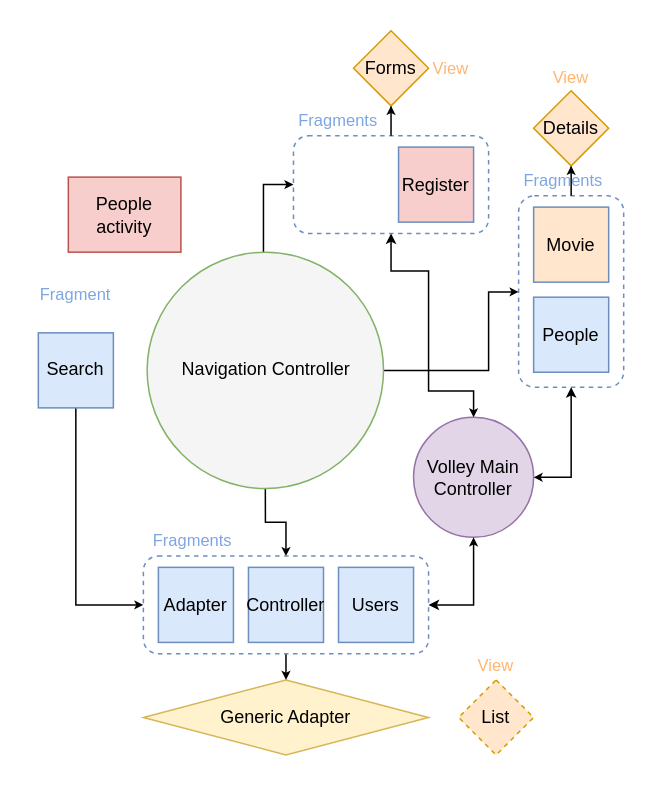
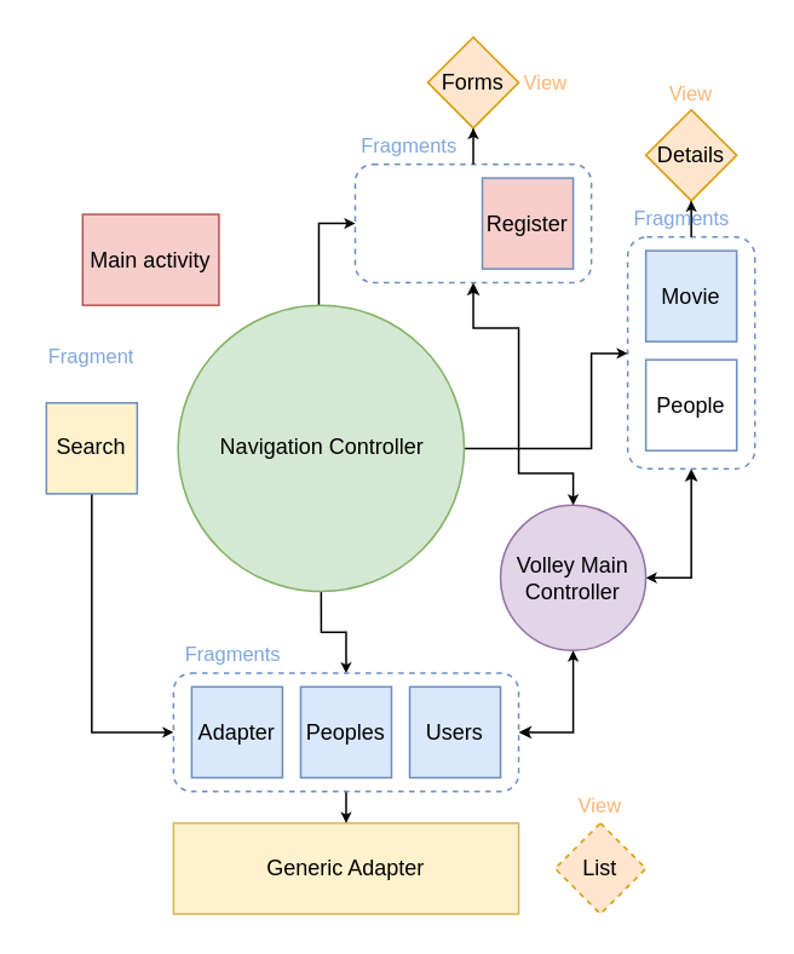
- <mxCell id="4" value="People activity" style="rounded=0;whiteSpace=wrap;html=1;fillColor=#f8cecc;strokeColor=#b85450;" vertex="1" parent="1"><mxGeometry x="45" y="117.5" width="75" height="50" as="geometry" /></mxCell>
+ <mxCell id="4" value="Main activity" style="rounded=0;whiteSpace=wrap;html=1;fillColor=#f8cecc;strokeColor=#b85450;" vertex="1" parent="1"><mxGeometry x="45" y="117.5" width="75" height="50" as="geometry" /></mxCell>
- <mxCell id="10" value="&lt;div&gt;Movie&lt;/div&gt;" style="whiteSpace=wrap;html=1;aspect=fixed;fillColor=#ffe6cc;strokeColor=#6c8ebf;" vertex="1" parent="1"><mxGeometry x="355" y="137.5" width="50" height="50" as="geometry" /></mxCell>
+ <mxCell id="10" value="&lt;div&gt;Movie&lt;/div&gt;" style="whiteSpace=wrap;html=1;aspect=fixed;fillColor=#dae8fc;strokeColor=#6c8ebf;" vertex="1" parent="1"><mxGeometry x="355" y="137.5" width="50" height="50" as="geometry" /></mxCell>
- <mxCell id="11" value="People" style="whiteSpace=wrap;html=1;aspect=fixed;fillColor=#dae8fc;strokeColor=#6c8ebf;" vertex="1" parent="1"><mxGeometry x="355" y="197.5" width="50" height="50" as="geometry" /></mxCell>
+ <mxCell id="11" value="People" style="whiteSpace=wrap;html=1;aspect=fixed;fillColor=#ffffff;strokeColor=#6c8ebf;" vertex="1" parent="1"><mxGeometry x="355" y="197.5" width="50" height="50" as="geometry" /></mxCell>
- <mxCell id="14" value="Search" style="whiteSpace=wrap;html=1;aspect=fixed;fillColor=#dae8fc;strokeColor=#6c8ebf;" vertex="1" parent="1"><mxGeometry x="25" y="221.25" width="50" height="50" as="geometry" /></mxCell>
+ <mxCell id="14" value="Search" style="whiteSpace=wrap;html=1;aspect=fixed;fillColor=#fff2cc;strokeColor=#6c8ebf;" vertex="1" parent="1"><mxGeometry x="25" y="221.25" width="50" height="50" as="geometry" /></mxCell>
- <mxCell id="8" value="Navigation Controller" style="ellipse;whiteSpace=wrap;html=1;aspect=fixed;fillColor=#f5f5f5;strokeColor=#82b366;" vertex="1" parent="1"><mxGeometry x="97.5" y="167.5" width="157.5" height="157.5" as="geometry" /></mxCell>
+ <mxCell id="8" value="Navigation Controller" style="ellipse;whiteSpace=wrap;html=1;aspect=fixed;fillColor=#d5e8d4;strokeColor=#82b366;" vertex="1" parent="1"><mxGeometry x="97.5" y="167.5" width="157.5" height="157.5" as="geometry" /></mxCell>
- <mxCell id="21" value="Controller" style="whiteSpace=wrap;html=1;aspect=fixed;fillColor=#dae8fc;strokeColor=#6c8ebf;" vertex="1" parent="1"><mxGeometry x="165" y="377.5" width="50" height="50" as="geometry" /></mxCell>
+ <mxCell id="21" value="Peoples" style="whiteSpace=wrap;html=1;aspect=fixed;fillColor=#dae8fc;strokeColor=#6c8ebf;" vertex="1" parent="1"><mxGeometry x="165" y="377.5" width="50" height="50" as="geometry" /></mxCell>
- <mxCell id="9" value="Generic Adapter" style="rhombus;whiteSpace=wrap;html=1;fillColor=#fff2cc;strokeColor=#d6b656;" vertex="1" parent="1"><mxGeometry x="95" y="452.5" width="190" height="50" as="geometry" /></mxCell>
+ <mxCell id="9" value="Generic Adapter" style="rounded=0;whiteSpace=wrap;html=1;fillColor=#fff2cc;strokeColor=#d6b656;" vertex="1" parent="1"><mxGeometry x="95" y="452.5" width="190" height="50" as="geometry" /></mxCell>
